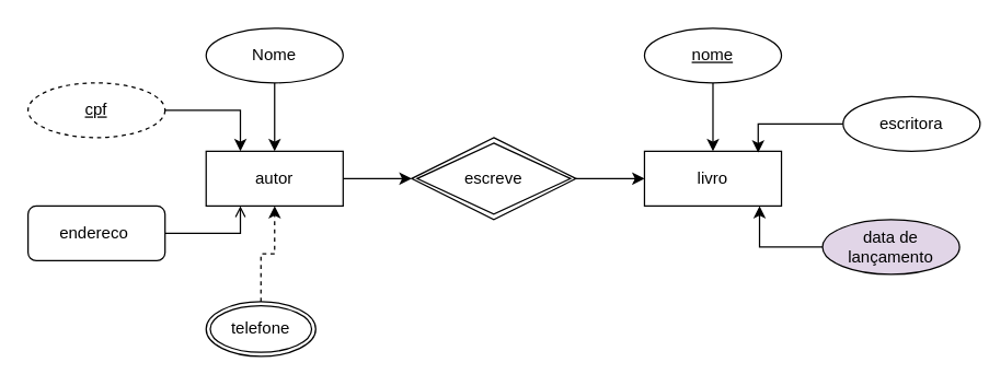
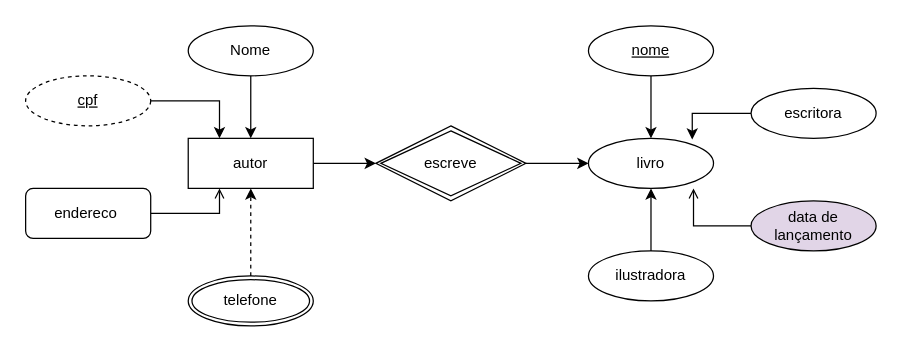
- <mxCell id="5" value="escritora" style="ellipse;whiteSpace=wrap;html=1;align=center;" vertex="1" parent="1"><mxGeometry x="615" y="70" width="100" height="40" as="geometry" /></mxCell>
+ <mxCell id="5" value="escritora" style="ellipse;whiteSpace=wrap;html=1;align=center;" vertex="1" parent="1"><mxGeometry x="600" y="70" width="100" height="40" as="geometry" /></mxCell>
- <mxCell id="2" value="livro" style="whiteSpace=wrap;html=1;align=center;" vertex="1" parent="1"><mxGeometry x="470" y="110" width="100" height="40" as="geometry" /></mxCell>
+ <mxCell id="2" value="livro" style="ellipse;whiteSpace=wrap;html=1;align=center;" vertex="1" parent="1"><mxGeometry x="470" y="110" width="100" height="40" as="geometry" /></mxCell>
- <mxCell id="21" style="edgeStyle=orthogonalEdgeStyle;rounded=0;orthogonalLoop=1;jettySize=auto;html=1;entryX=0.84;entryY=1;entryDx=0;entryDy=0;entryPerimeter=0;" edge="1" parent="1" source="20" target="2"><mxGeometry relative="1" as="geometry" /></mxCell>
+ <mxCell id="21" style="edgeStyle=orthogonalEdgeStyle;rounded=0;orthogonalLoop=1;jettySize=auto;html=1;entryX=0.84;entryY=1;entryDx=0;entryDy=0;entryPerimeter=0;endArrow=open;" edge="1" parent="1" source="20" target="2"><mxGeometry relative="1" as="geometry" /></mxCell>
+ <mxCell id="8" style="edgeStyle=orthogonalEdgeStyle;rounded=0;orthogonalLoop=1;jettySize=auto;html=1;" edge="1" parent="1" source="9" target="2"><mxGeometry relative="1" as="geometry" /></mxCell>
+ <mxCell id="9" value="ilustradora" style="ellipse;whiteSpace=wrap;html=1;align=center;" vertex="1" parent="1"><mxGeometry x="470" y="200" width="100" height="40" as="geometry" /></mxCell>
- <mxCell id="17" value="telefone" style="ellipse;shape=doubleEllipse;margin=3;whiteSpace=wrap;html=1;align=center;" vertex="1" parent="1"><mxGeometry x="150" y="220" width="80" height="40" as="geometry" /></mxCell>
+ <mxCell id="17" value="telefone" style="ellipse;shape=doubleEllipse;margin=3;whiteSpace=wrap;html=1;align=center;" vertex="1" parent="1"><mxGeometry x="150" y="220" width="100" height="40" as="geometry" /></mxCell>
